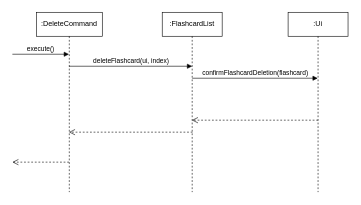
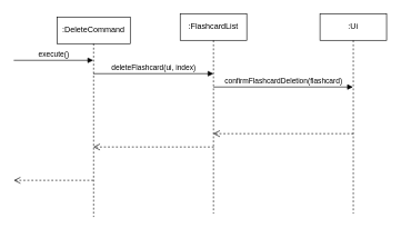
- <mxCell id="6" value=":DeleteCommand" style="shape=umlLifeline;perimeter=lifelinePerimeter;whiteSpace=wrap;html=1;container=1;collapsible=0;recursiveResize=0;outlineConnect=0;" vertex="1" parent="1"><mxGeometry x="60" y="20" width="110" height="300" as="geometry" /></mxCell>
+ <mxCell id="6" value=":DeleteCommand" style="shape=umlLifeline;perimeter=lifelinePerimeter;whiteSpace=wrap;html=1;container=1;collapsible=0;recursiveResize=0;outlineConnect=0;" vertex="1" parent="1"><mxGeometry x="85" y="25" width="110" height="300" as="geometry" /></mxCell>
